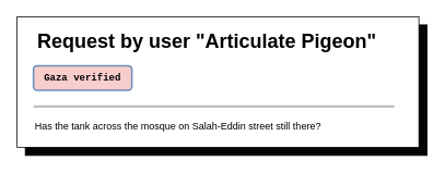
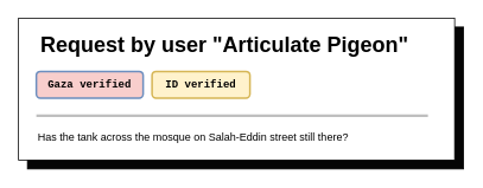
+ <mxCell id="6" value="ID verified" style="rounded=1;whiteSpace=wrap;html=1;fontFamily=Courier New;fontStyle=1;fillColor=#fff2cc;strokeColor=#d6b656;strokeWidth=2;" vertex="1" parent="1"><mxGeometry x="170" y="80" width="110" height="30" as="geometry" /></mxCell>
